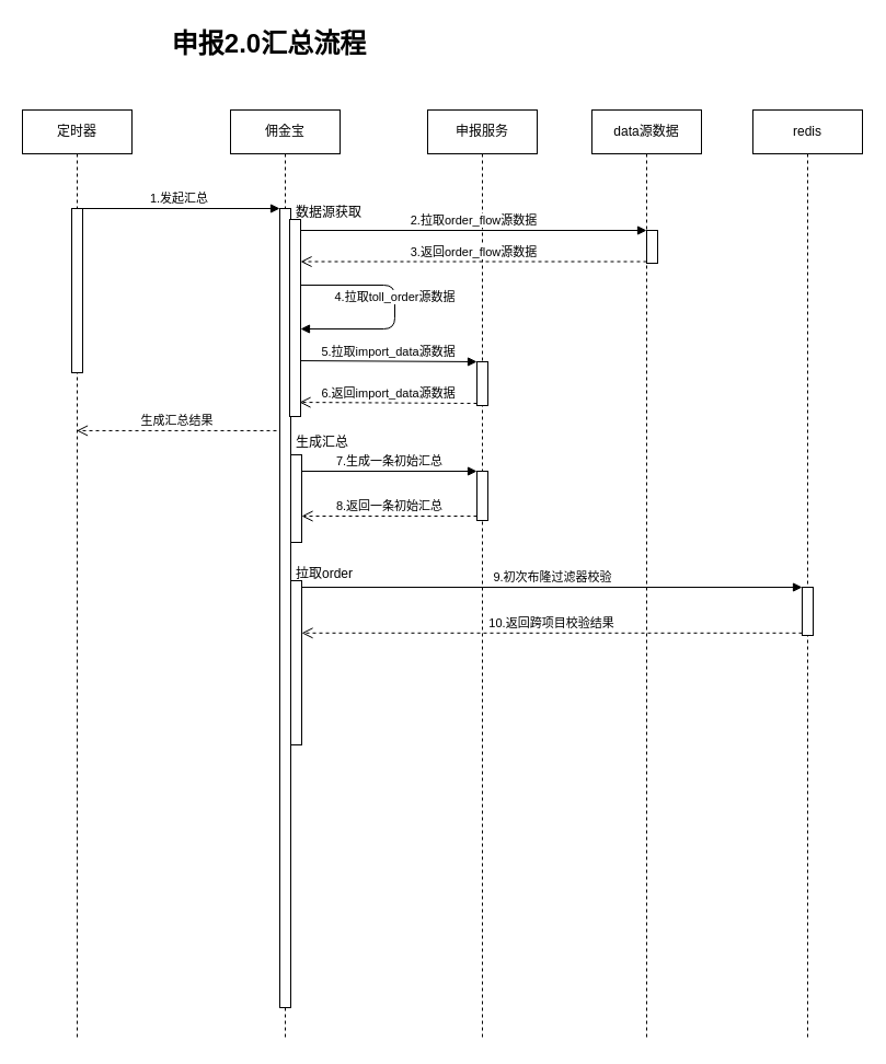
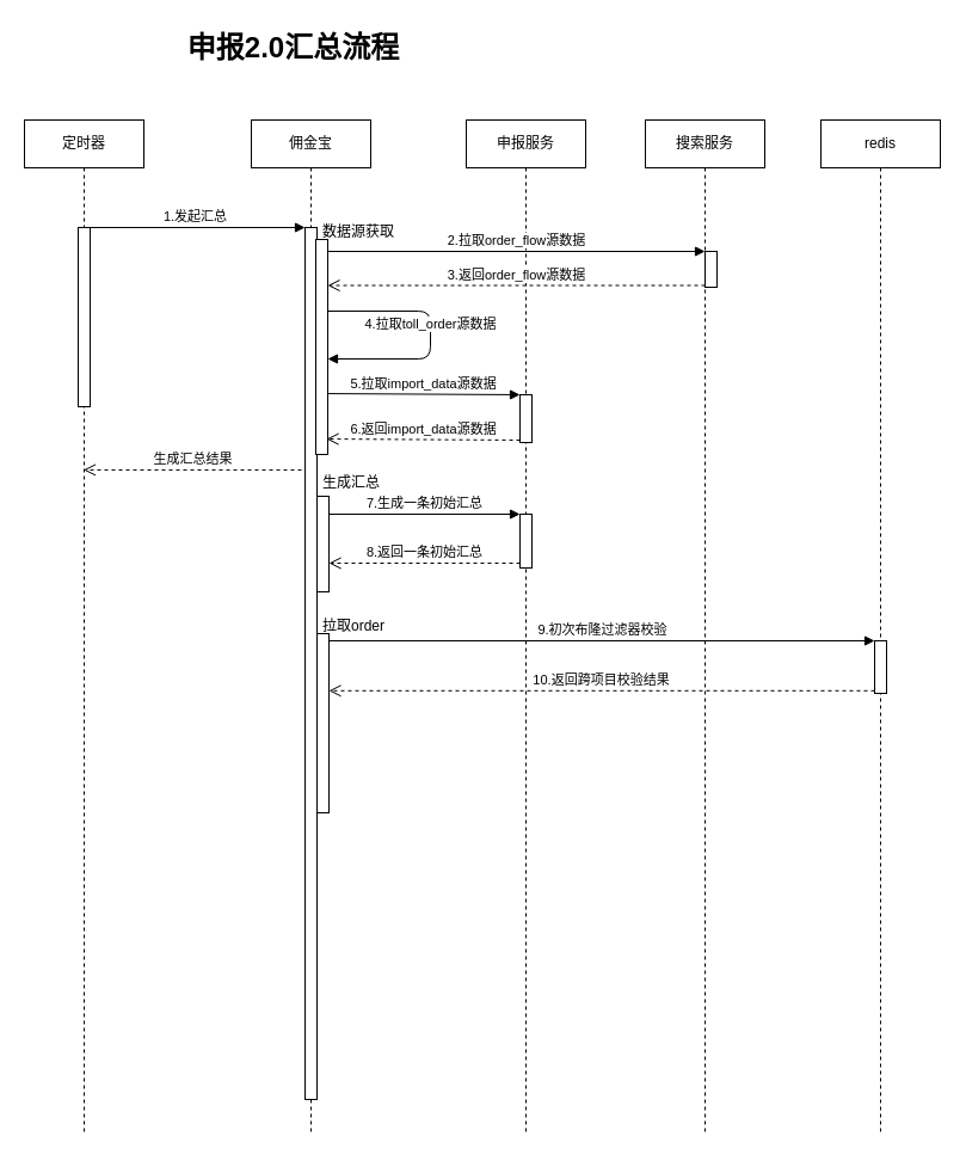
- <mxCell id="14" value="data源数据" style="shape=umlLifeline;perimeter=lifelinePerimeter;whiteSpace=wrap;html=1;container=1;collapsible=0;recursiveResize=0;outlineConnect=0;" vertex="1" parent="1"><mxGeometry x="540" y="100" width="100" height="850" as="geometry" /></mxCell>
+ <mxCell id="14" value="搜索服务" style="shape=umlLifeline;perimeter=lifelinePerimeter;whiteSpace=wrap;html=1;container=1;collapsible=0;recursiveResize=0;outlineConnect=0;" vertex="1" parent="1"><mxGeometry x="540" y="100" width="100" height="850" as="geometry" /></mxCell>
